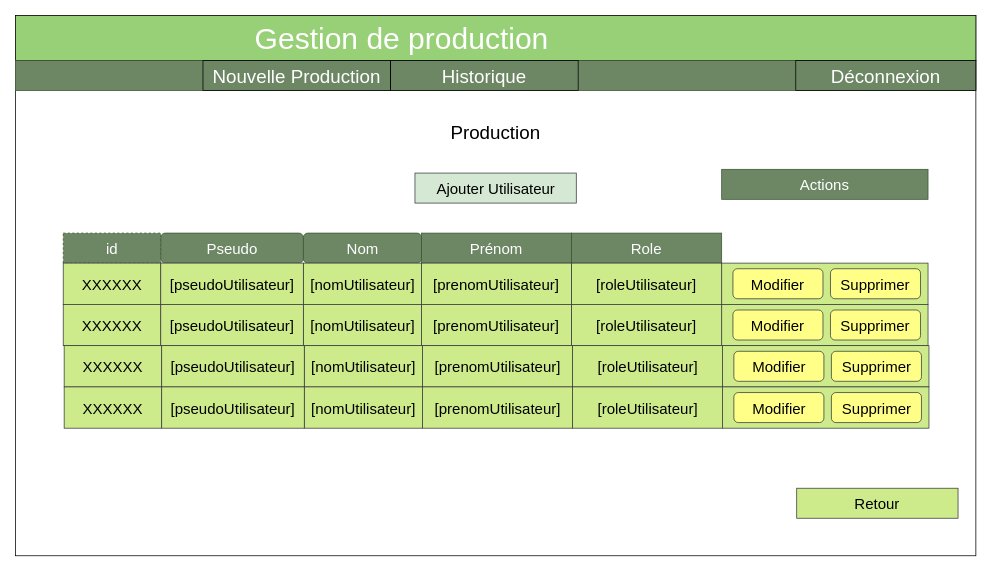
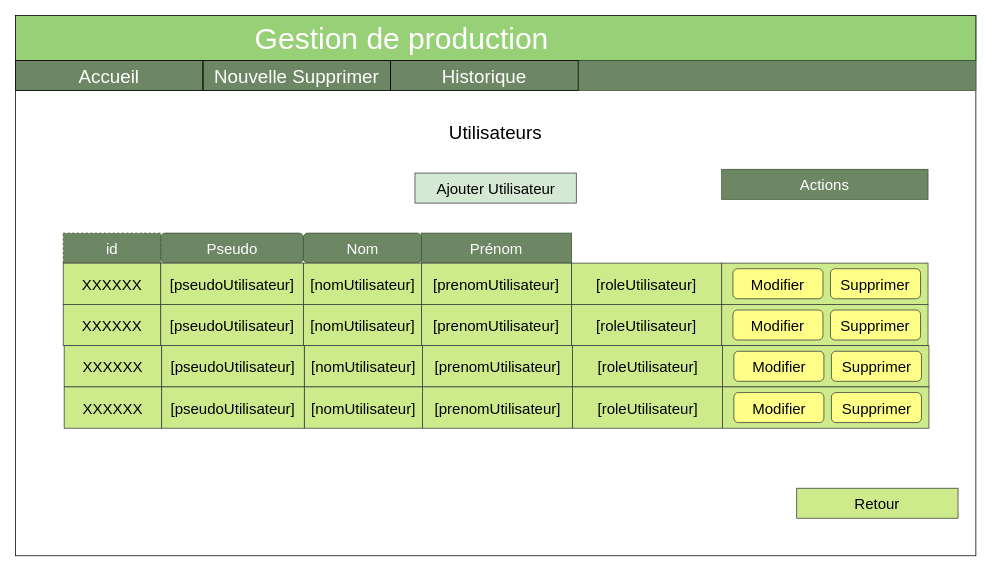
+ <mxCell id="10" value="Accueil" style="text;html=1;strokeColor=#000000;fillColor=none;align=center;verticalAlign=middle;whiteSpace=wrap;rounded=0;fontSize=25;fontColor=#FFFFFF;" parent="3" vertex="1"><mxGeometry y="60" width="250" height="40" as="geometry" /></mxCell>
- <mxCell id="7" value="Nouvelle Production" style="text;html=1;strokeColor=#000000;fillColor=none;align=center;verticalAlign=middle;whiteSpace=wrap;rounded=0;fontSize=25;fontColor=#FFFFFF;" parent="3" vertex="1"><mxGeometry x="250" y="60" width="250" height="40" as="geometry" /></mxCell>
+ <mxCell id="7" value="Nouvelle Supprimer" style="text;html=1;strokeColor=#000000;fillColor=none;align=center;verticalAlign=middle;whiteSpace=wrap;rounded=0;fontSize=25;fontColor=#FFFFFF;" parent="3" vertex="1"><mxGeometry x="250" y="60" width="250" height="40" as="geometry" /></mxCell>
- <mxCell id="9" value="Déconnexion" style="text;html=1;strokeColor=#000000;fillColor=none;align=center;verticalAlign=middle;whiteSpace=wrap;rounded=0;fontSize=25;fontColor=#FFFFFF;" parent="3" vertex="1"><mxGeometry x="1040" y="60" width="240" height="40" as="geometry" /></mxCell>
- <mxCell id="11" value="&lt;span style=&quot;font-size: 25px&quot;&gt;Production&lt;/span&gt;" style="text;html=1;strokeColor=none;fillColor=none;align=center;verticalAlign=middle;whiteSpace=wrap;rounded=0;fontSize=25;" parent="1" vertex="1"><mxGeometry x="390" y="150" width="540" height="50" as="geometry" /></mxCell>
+ <mxCell id="11" value="&lt;span style=&quot;font-size: 25px&quot;&gt;Utilisateurs&lt;/span&gt;" style="text;html=1;strokeColor=none;fillColor=none;align=center;verticalAlign=middle;whiteSpace=wrap;rounded=0;fontSize=25;" parent="1" vertex="1"><mxGeometry x="390" y="150" width="540" height="50" as="geometry" /></mxCell>
- <mxCell id="25" value="Role" style="rounded=0;whiteSpace=wrap;html=1;strokeColor=#3A5431;fontSize=20;fillColor=#6d8764;fontColor=#ffffff;" parent="1" vertex="1"><mxGeometry x="761.25" y="310" width="200" height="40" as="geometry" /></mxCell>
